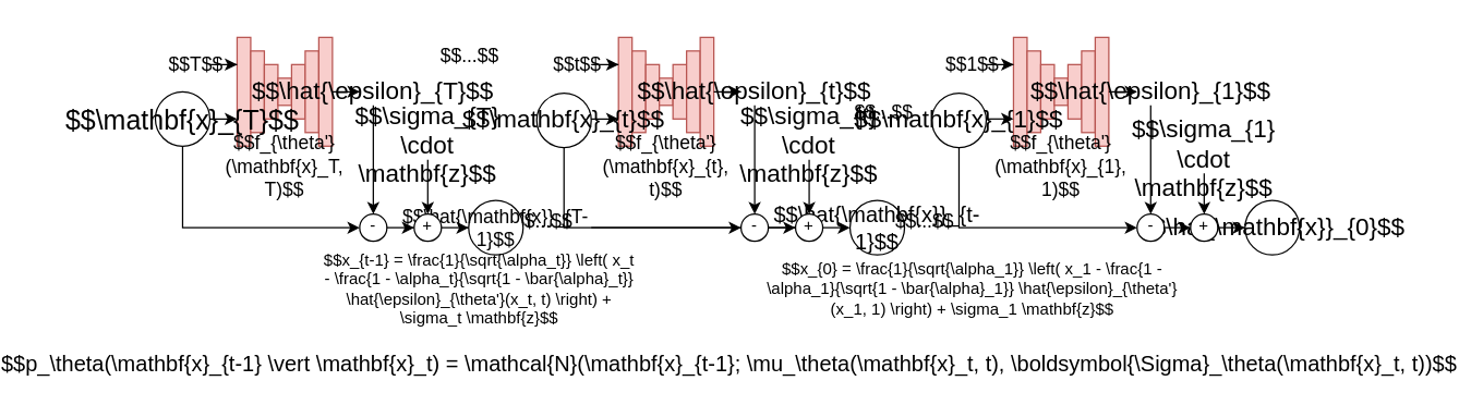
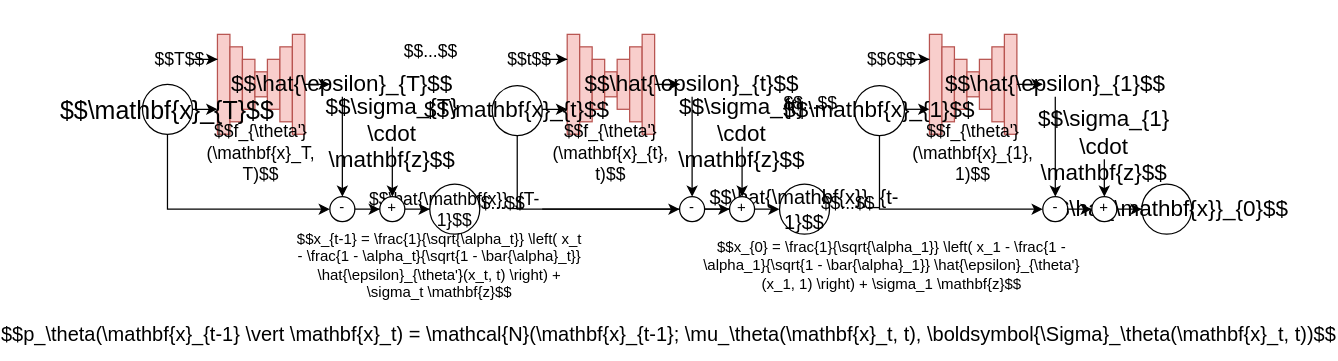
- <mxCell id="44" value="$$1$$" style="text;html=1;align=center;verticalAlign=middle;whiteSpace=wrap;rounded=0;fontSize=14;" parent="1" vertex="1"><mxGeometry x="610" y="32" width="20" height="30" as="geometry" /></mxCell>
+ <mxCell id="44" value="$$6$$" style="text;html=1;align=center;verticalAlign=middle;whiteSpace=wrap;rounded=0;fontSize=14;" parent="1" vertex="1"><mxGeometry x="610" y="32" width="20" height="30" as="geometry" /></mxCell>
